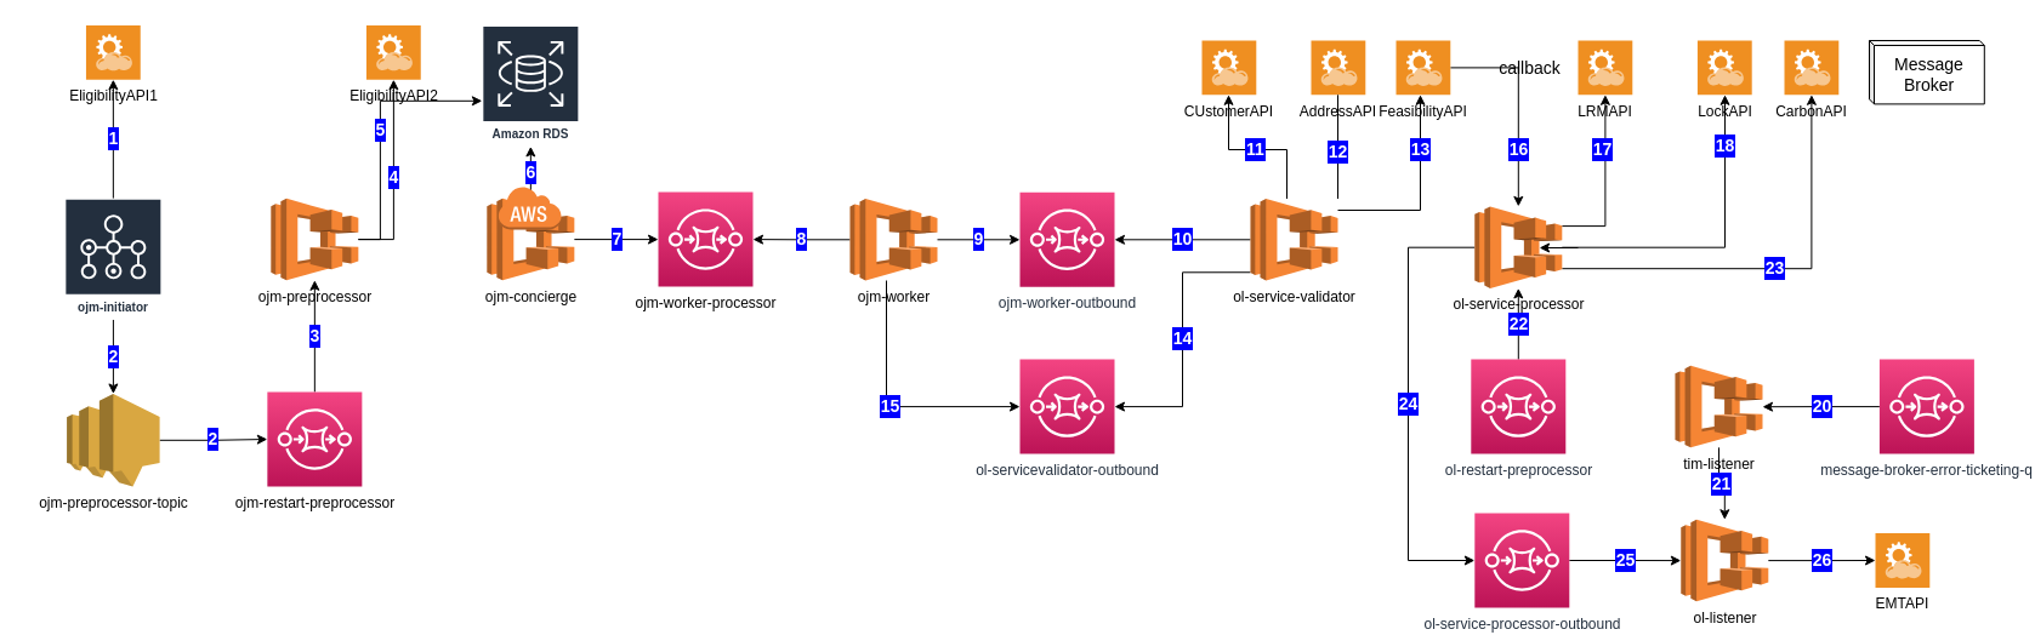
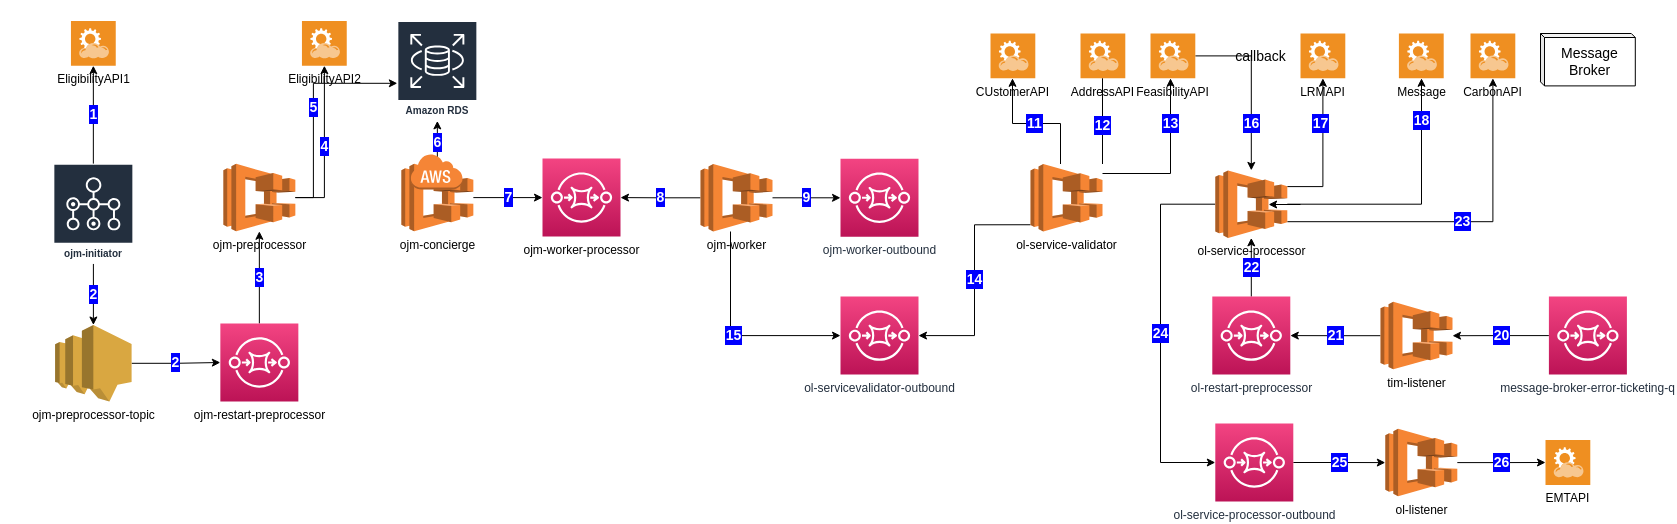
- <mxCell id="53" value="LockAPI" style="shadow=0;dashed=0;html=1;strokeColor=none;fillColor=#EF8F21;labelPosition=center;verticalLabelPosition=bottom;verticalAlign=top;align=center;outlineConnect=0;shape=mxgraph.veeam.2d.restful_apis;" vertex="1" parent="1"><mxGeometry x="1398.4" y="33" width="44.8" height="44.8" as="geometry" /></mxCell>
+ <mxCell id="53" value="Message" style="shadow=0;dashed=0;html=1;strokeColor=none;fillColor=#EF8F21;labelPosition=center;verticalLabelPosition=bottom;verticalAlign=top;align=center;outlineConnect=0;shape=mxgraph.veeam.2d.restful_apis;" vertex="1" parent="1"><mxGeometry x="1398.4" y="33" width="44.8" height="44.8" as="geometry" /></mxCell>
- <mxCell id="7" value="10" style="edgeStyle=orthogonalEdgeStyle;rounded=0;orthogonalLoop=1;jettySize=auto;html=1;fontSize=14;labelBackgroundColor=#0000FF;labelBorderColor=#0000FF;fontStyle=1;fontColor=#FFFFFF;" edge="1" parent="1" source="11" target="2"><mxGeometry relative="1" as="geometry" /></mxCell>
- <mxCell id="19" value="21" style="edgeStyle=orthogonalEdgeStyle;rounded=0;orthogonalLoop=1;jettySize=auto;html=1;fontSize=14;labelBackgroundColor=#0000FF;labelBorderColor=#0000FF;fontStyle=1;fontColor=#FFFFFF;" edge="1" parent="1" source="20" target="24"><mxGeometry relative="1" as="geometry" /></mxCell>
+ <mxCell id="19" value="21" style="edgeStyle=orthogonalEdgeStyle;rounded=0;orthogonalLoop=1;jettySize=auto;html=1;fontSize=14;labelBackgroundColor=#0000FF;labelBorderColor=#0000FF;fontStyle=1;fontColor=#FFFFFF;" edge="1" parent="1" source="20" target="18"><mxGeometry relative="1" as="geometry" /></mxCell>
